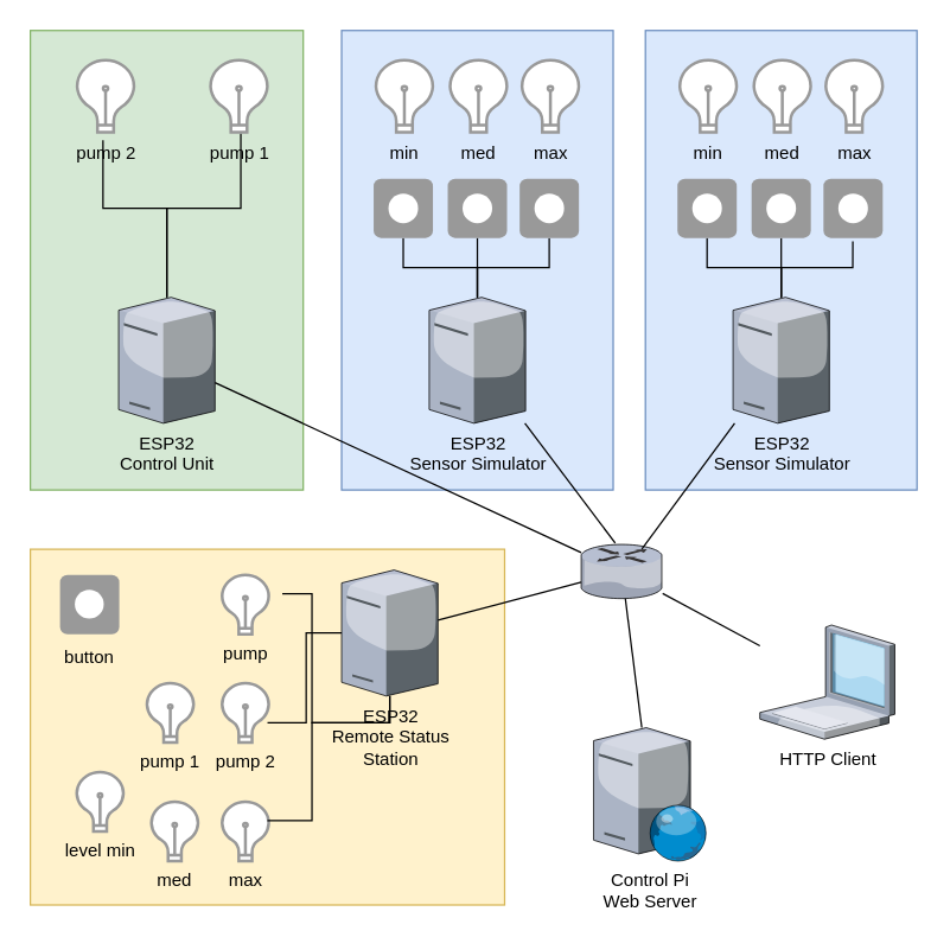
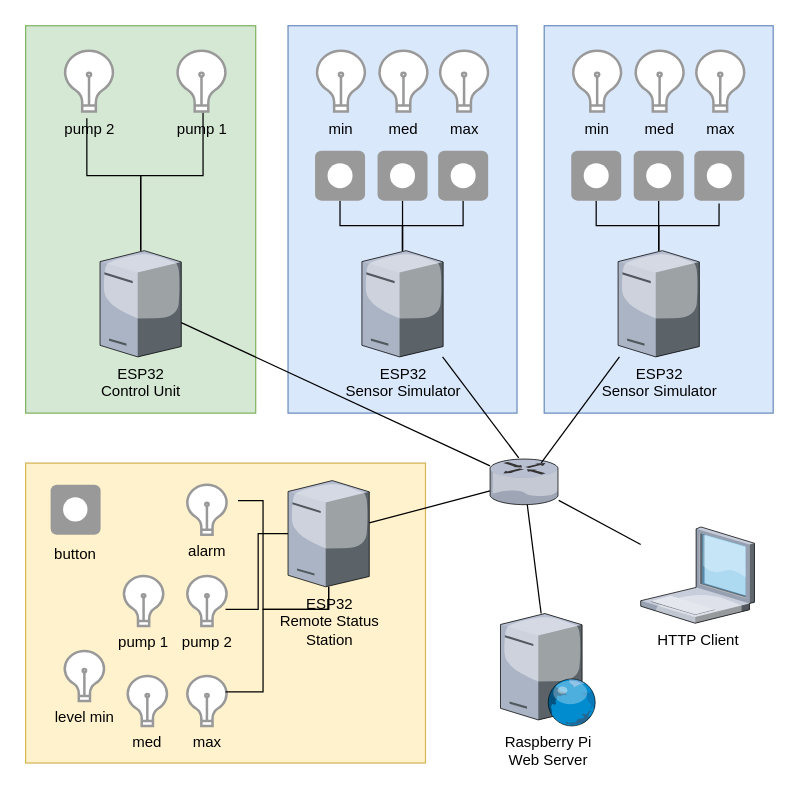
- <mxCell id="43" value="pump" style="html=1;verticalLabelPosition=bottom;align=center;labelBackgroundColor=none;verticalAlign=top;strokeWidth=2;strokeColor=#999999;shadow=0;dashed=0;shape=mxgraph.ios7.icons.lightbulb;" parent="1" vertex="1"><mxGeometry x="148.07" y="387.33" width="34.07" height="40" as="geometry" /></mxCell>
+ <mxCell id="43" value="alarm" style="html=1;verticalLabelPosition=bottom;align=center;labelBackgroundColor=none;verticalAlign=top;strokeWidth=2;strokeColor=#999999;shadow=0;dashed=0;shape=mxgraph.ios7.icons.lightbulb;" parent="1" vertex="1"><mxGeometry x="148.07" y="387.33" width="34.07" height="40" as="geometry" /></mxCell>
- <mxCell id="57" value="Control Pi&lt;br&gt;Web Server" style="verticalLabelPosition=bottom;sketch=0;aspect=fixed;html=1;verticalAlign=top;strokeColor=none;align=center;outlineConnect=0;shape=mxgraph.citrix.web_server;" vertex="1" parent="1"><mxGeometry x="400" y="490.38" width="76.5" height="90" as="geometry" /></mxCell>
+ <mxCell id="57" value="Raspberry Pi&lt;br&gt;Web Server" style="verticalLabelPosition=bottom;sketch=0;aspect=fixed;html=1;verticalAlign=top;strokeColor=none;align=center;outlineConnect=0;shape=mxgraph.citrix.web_server;" vertex="1" parent="1"><mxGeometry x="400" y="490.38" width="76.5" height="90" as="geometry" /></mxCell>
